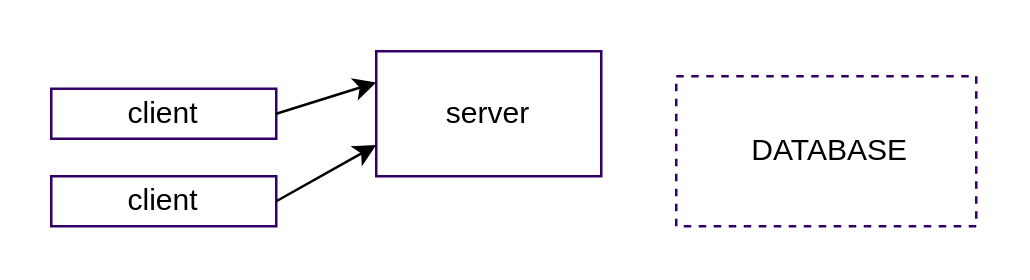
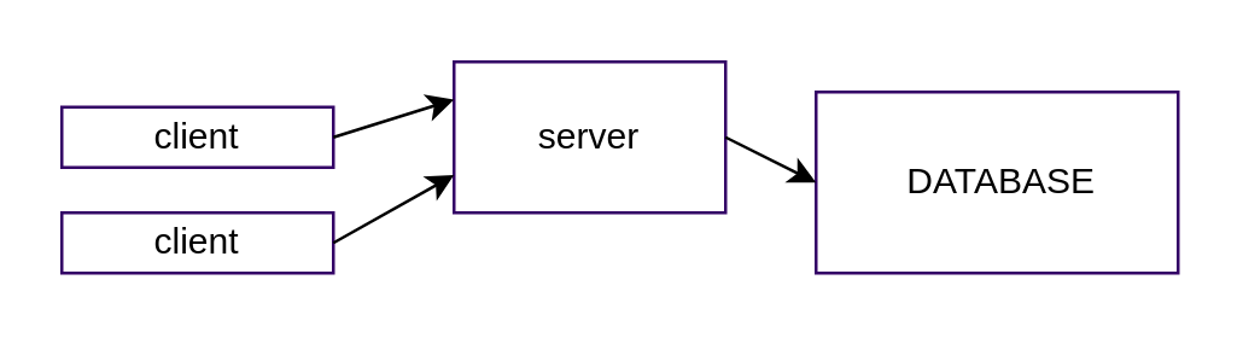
+ <mxCell id="8" value="" style="edgeStyle=none;orthogonalLoop=1;jettySize=auto;html=1;entryX=0;entryY=0.5;entryDx=0;entryDy=0;exitX=1;exitY=0.5;exitDx=0;exitDy=0;" edge="1" parent="1" source="3" target="7"><mxGeometry width="80" relative="1" as="geometry"><mxPoint x="240" y="35" as="sourcePoint" /><mxPoint x="320" y="35" as="targetPoint" /><Array as="points" /></mxGeometry></mxCell>
- <mxCell id="7" value="&amp;nbsp;DATABASE" style="whiteSpace=wrap;html=1;fillStyle=auto;strokeColor=#330066;dashed=1;" vertex="1" parent="1"><mxGeometry x="270" y="30" width="120" height="60" as="geometry" /></mxCell>
+ <mxCell id="7" value="&amp;nbsp;DATABASE" style="whiteSpace=wrap;html=1;fillStyle=auto;strokeColor=#330066;" vertex="1" parent="1"><mxGeometry x="270" y="30" width="120" height="60" as="geometry" /></mxCell>
